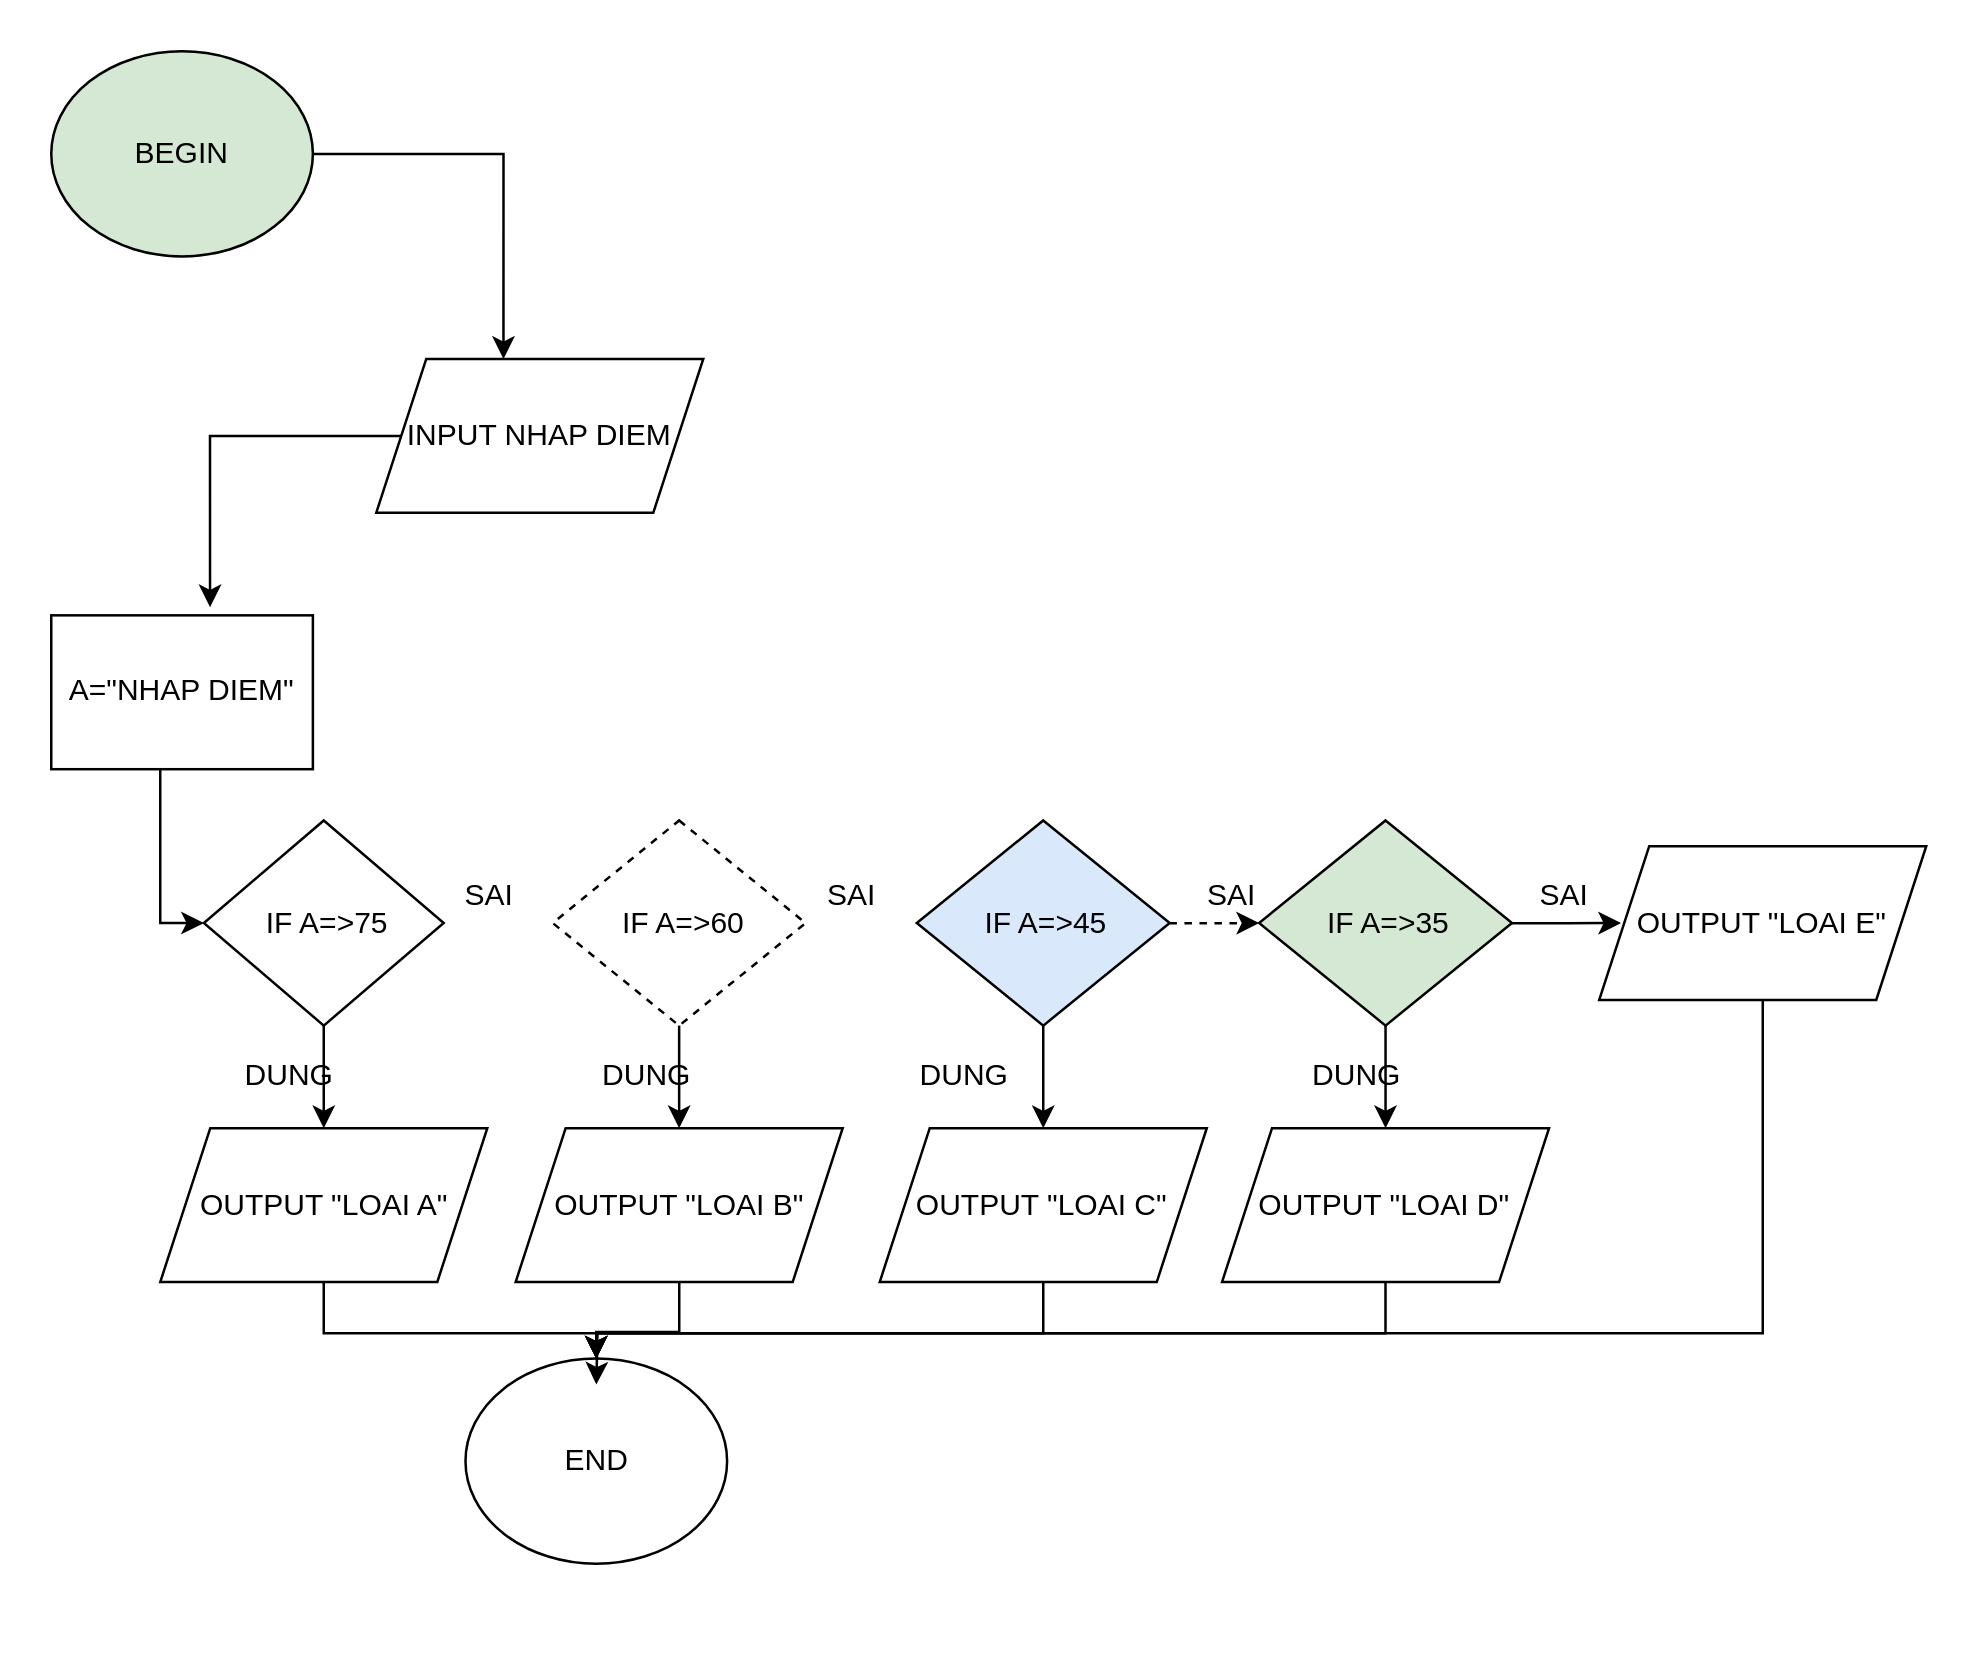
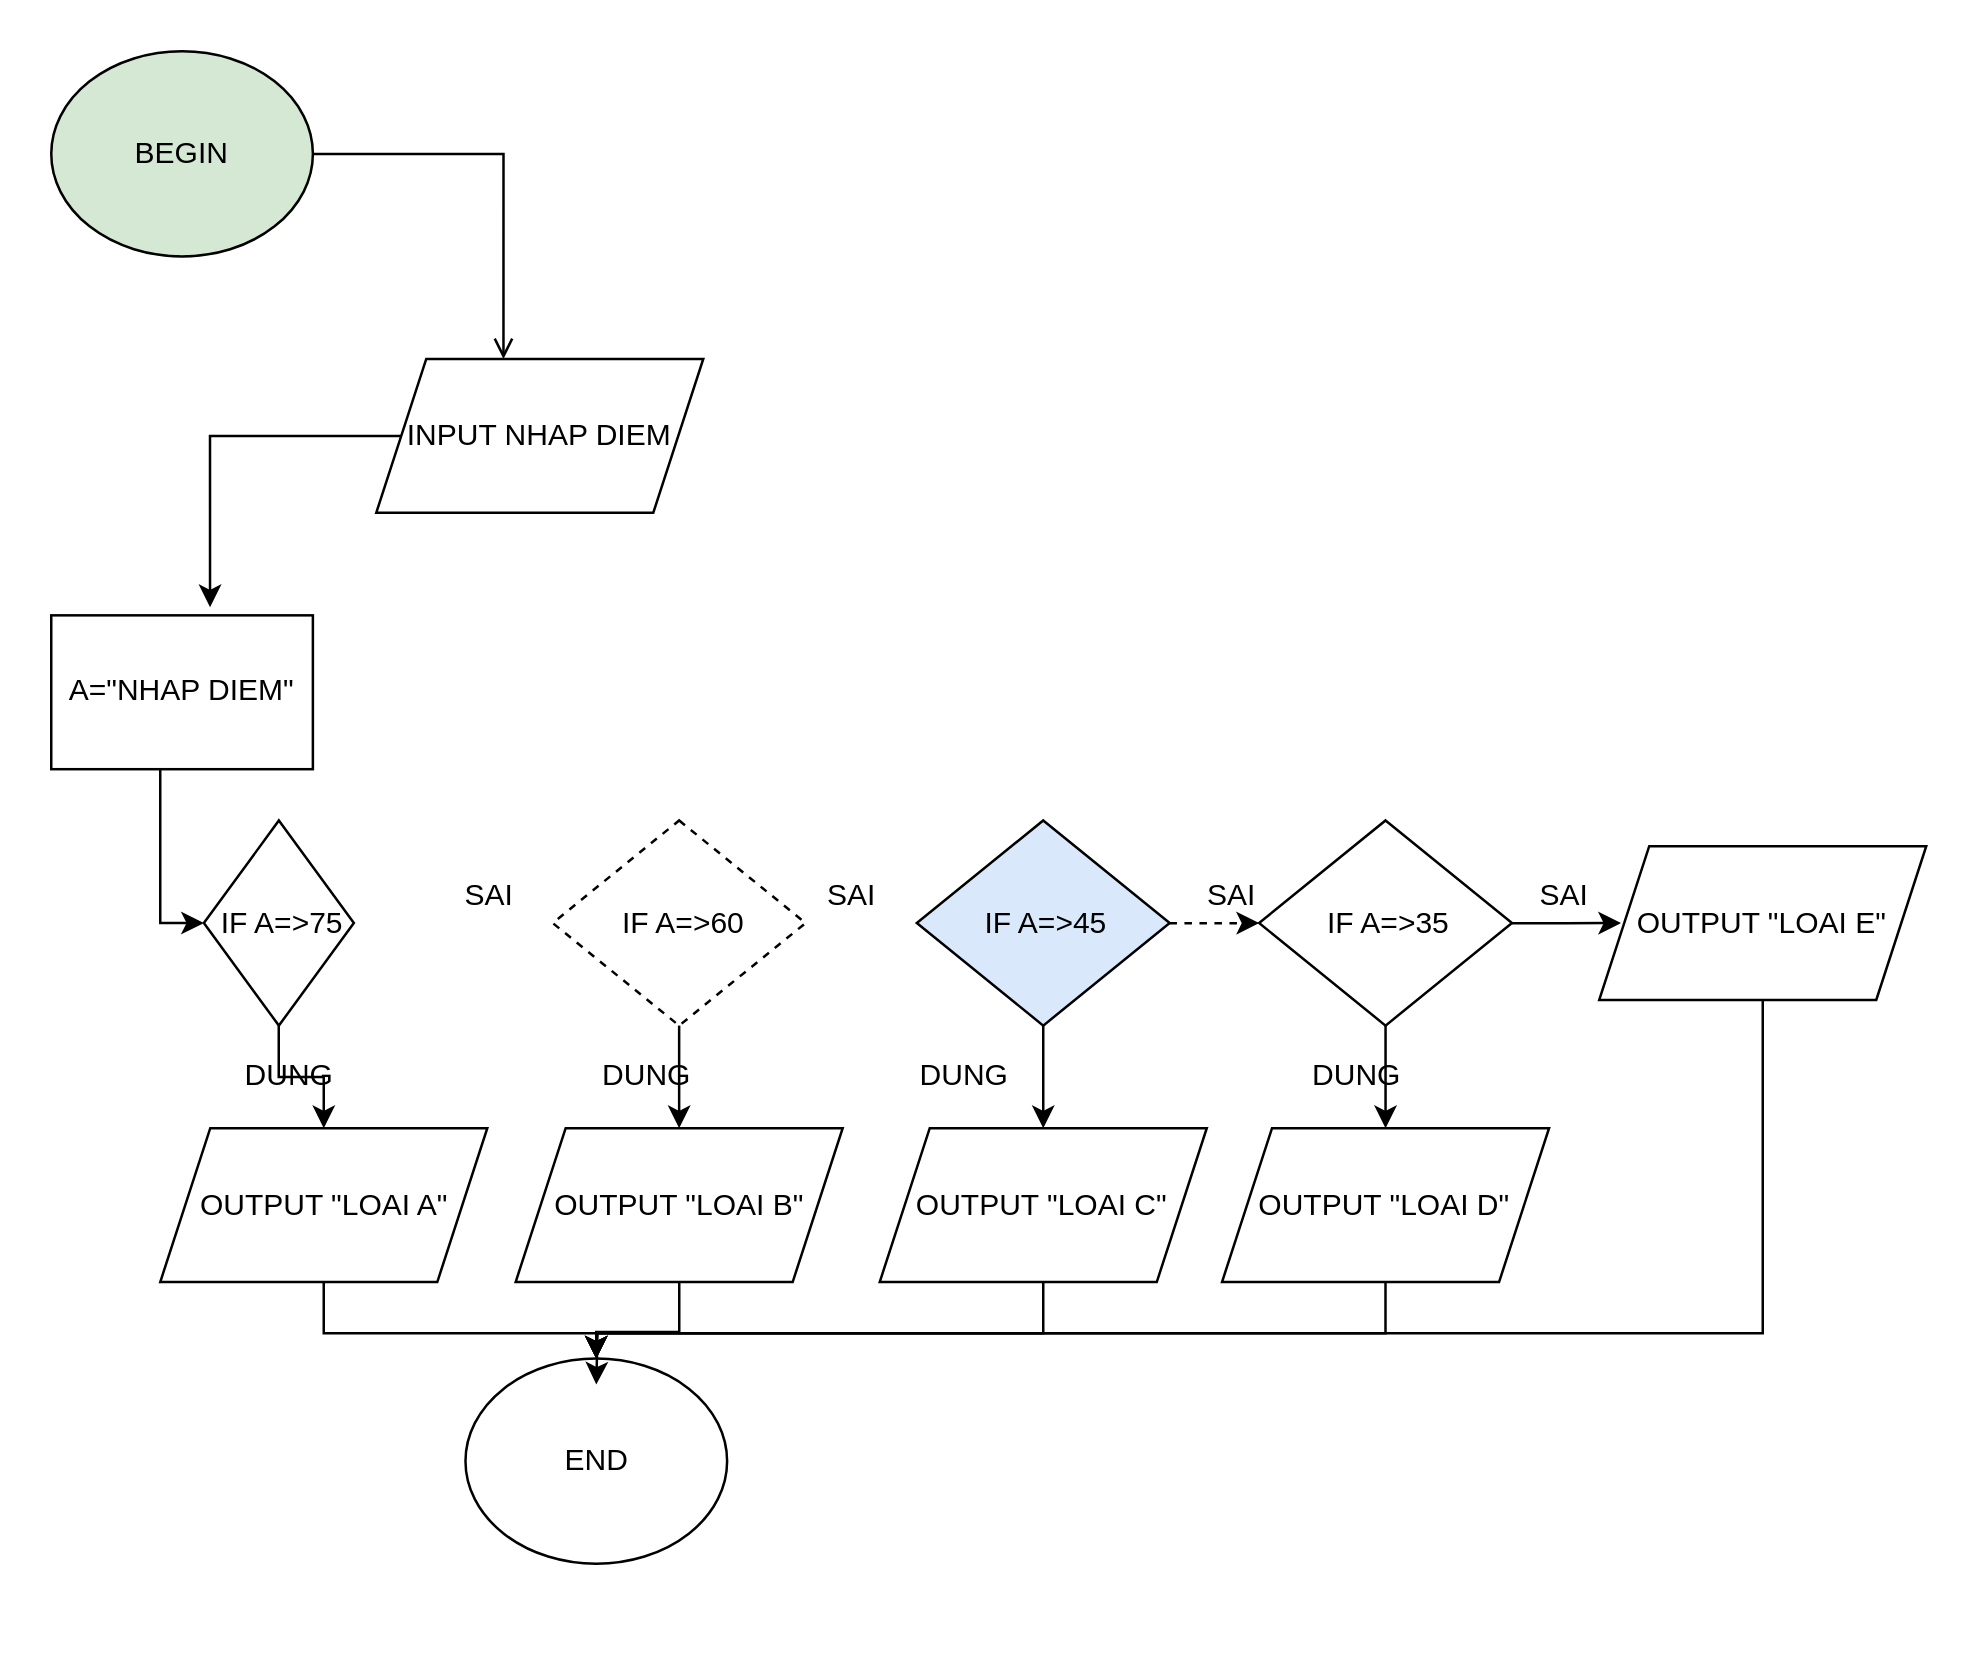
- <mxCell id="8" style="edgeStyle=orthogonalEdgeStyle;rounded=0;orthogonalLoop=1;jettySize=auto;html=1;entryX=0.389;entryY=0;entryDx=0;entryDy=0;entryPerimeter=0;" edge="1" parent="2" source="3" target="7"><mxGeometry relative="1" as="geometry" /></mxCell>
+ <mxCell id="8" style="edgeStyle=orthogonalEdgeStyle;rounded=0;orthogonalLoop=1;jettySize=auto;html=1;entryX=0.389;entryY=0;entryDx=0;entryDy=0;entryPerimeter=0;endArrow=open;" edge="1" parent="2" source="3" target="7"><mxGeometry relative="1" as="geometry" /></mxCell>
- <mxCell id="9" value="&amp;nbsp;IF A=&amp;gt;75" style="rhombus;whiteSpace=wrap;html=1;" vertex="1" parent="2"><mxGeometry x="61.047" y="307.692" width="95.93" height="82.051" as="geometry" /></mxCell>
+ <mxCell id="9" value="&amp;nbsp;IF A=&amp;gt;75" style="rhombus;whiteSpace=wrap;html=1;" vertex="1" parent="2"><mxGeometry x="61.047" y="307.692" width="60" height="82.051" as="geometry" /></mxCell>
- <mxCell id="14" value="&amp;nbsp;IF A=&amp;gt;35" style="rhombus;whiteSpace=wrap;html=1;fillColor=#d5e8d4;" vertex="1" parent="2"><mxGeometry x="483.14" y="307.692" width="101.163" height="82.051" as="geometry" /></mxCell>
+ <mxCell id="14" value="&amp;nbsp;IF A=&amp;gt;35" style="rhombus;whiteSpace=wrap;html=1;" vertex="1" parent="2"><mxGeometry x="483.14" y="307.692" width="101.163" height="82.051" as="geometry" /></mxCell>
